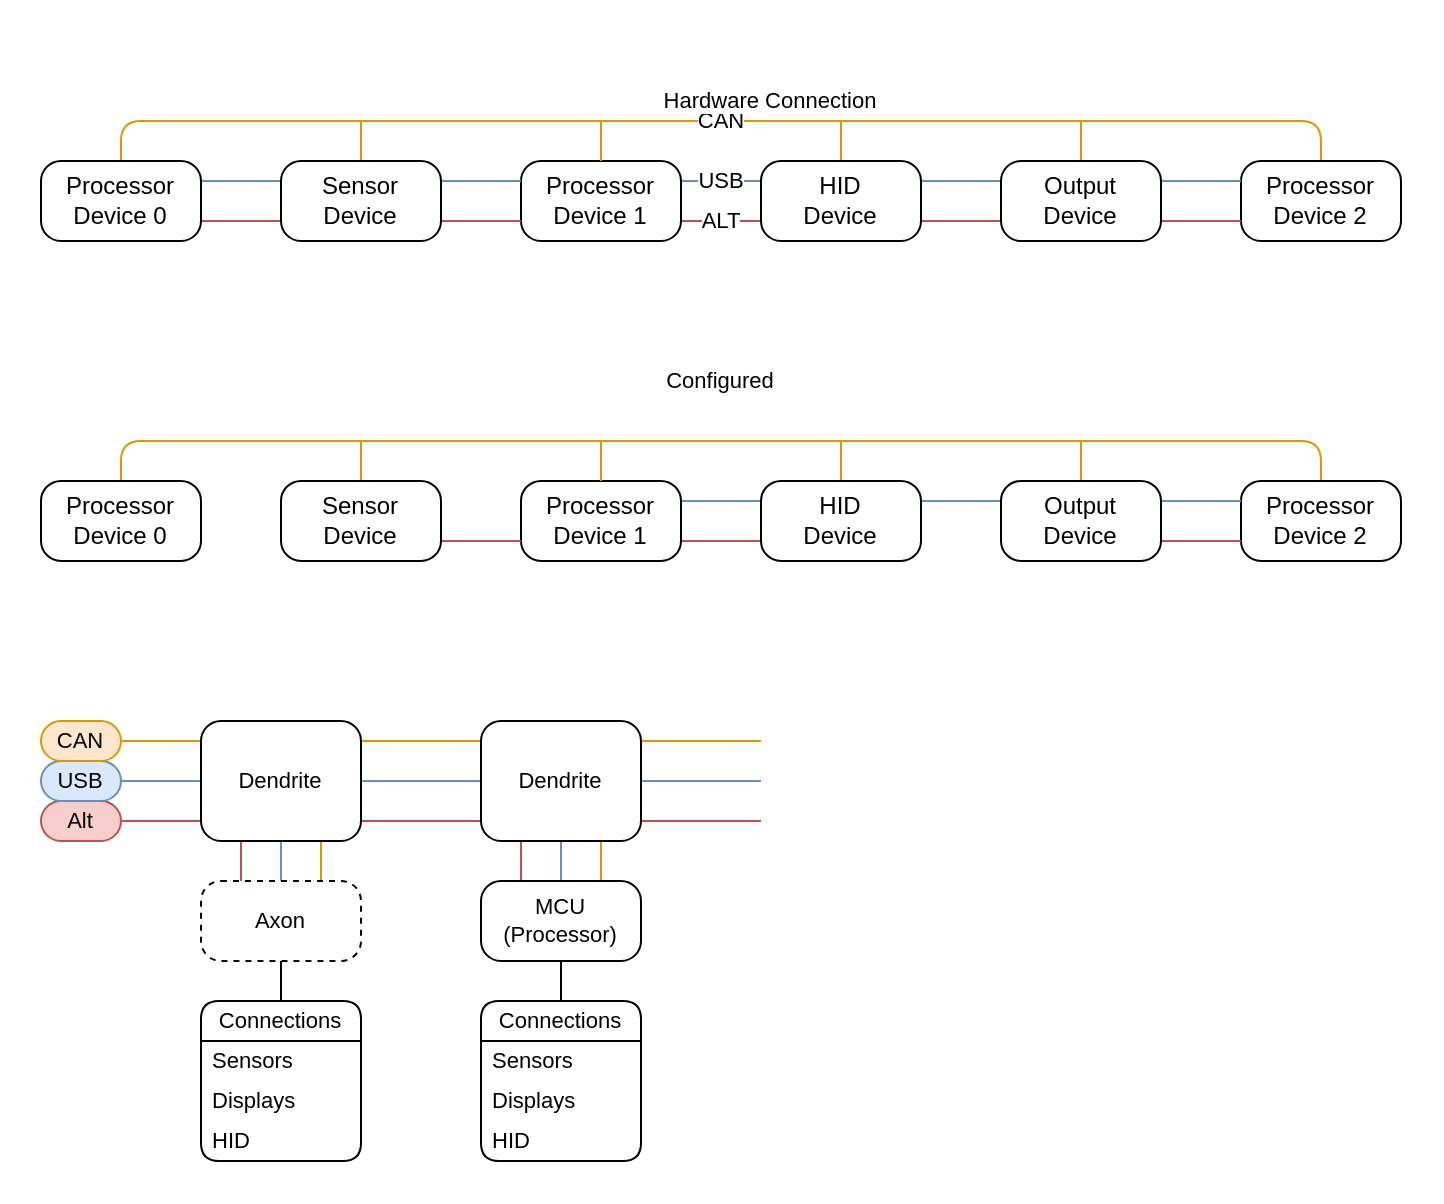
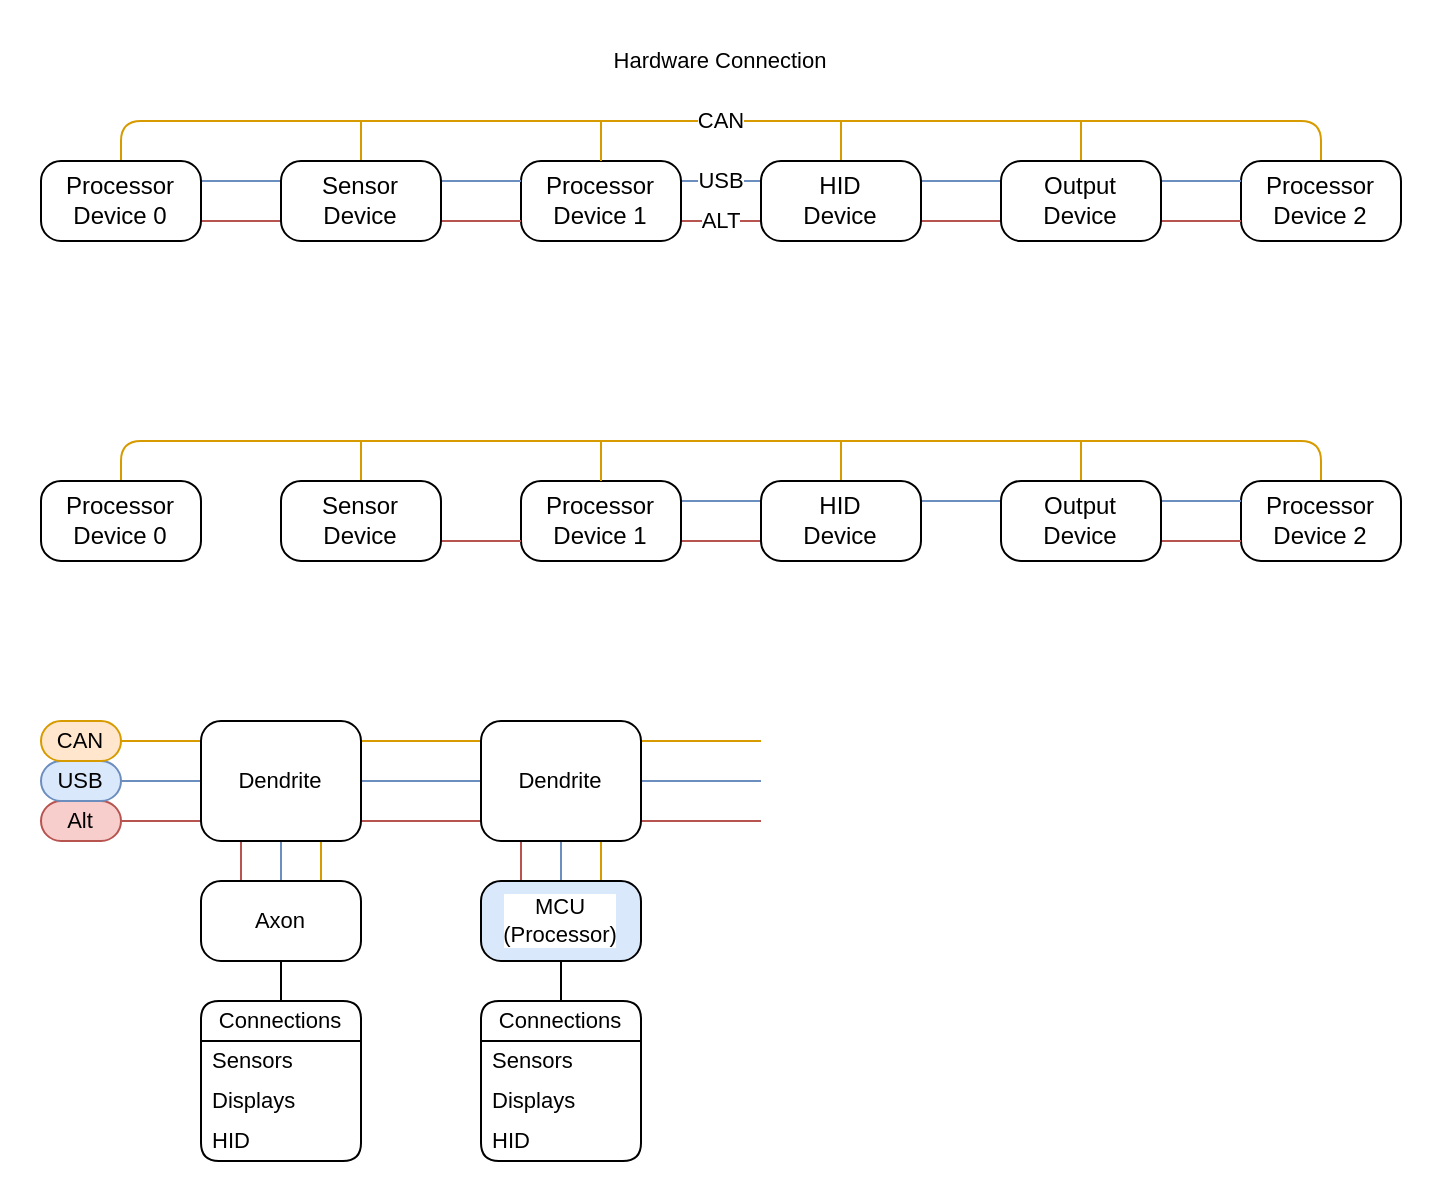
- <mxCell id="37" value="Hardware Connection" style="text;html=1;align=center;verticalAlign=middle;whiteSpace=wrap;rounded=0;fontFamily=Helvetica;fontSize=11;fontColor=default;labelBackgroundColor=default;" vertex="1" parent="1"><mxGeometry x="325" y="40" width="120" height="20" as="geometry" /></mxCell>
+ <mxCell id="37" value="Hardware Connection" style="text;html=1;align=center;verticalAlign=middle;whiteSpace=wrap;rounded=0;fontFamily=Helvetica;fontSize=11;fontColor=default;labelBackgroundColor=default;" vertex="1" parent="1"><mxGeometry x="300" y="20" width="120" height="20" as="geometry" /></mxCell>
- <mxCell id="38" value="Configured" style="text;html=1;align=center;verticalAlign=middle;whiteSpace=wrap;rounded=0;fontFamily=Helvetica;fontSize=11;fontColor=default;labelBackgroundColor=default;" vertex="1" parent="1"><mxGeometry x="300" y="180" width="120" height="20" as="geometry" /></mxCell>
- <mxCell id="50" value="Axon" style="rounded=1;whiteSpace=wrap;html=1;absoluteArcSize=1;fontFamily=Helvetica;fontSize=11;fontColor=default;labelBackgroundColor=default;dashed=1;" vertex="1" parent="44"><mxGeometry y="80" width="80" height="40" as="geometry" /></mxCell>
+ <mxCell id="50" value="Axon" style="rounded=1;whiteSpace=wrap;html=1;absoluteArcSize=1;fontFamily=Helvetica;fontSize=11;fontColor=default;labelBackgroundColor=default;" vertex="1" parent="44"><mxGeometry y="80" width="80" height="40" as="geometry" /></mxCell>
- <mxCell id="61" value="MCU&lt;div&gt;(Processor)&lt;/div&gt;" style="rounded=1;whiteSpace=wrap;html=1;absoluteArcSize=1;fontFamily=Helvetica;fontSize=11;fontColor=default;labelBackgroundColor=default;" vertex="1" parent="55"><mxGeometry y="80" width="80" height="40" as="geometry" /></mxCell>
+ <mxCell id="61" value="MCU&lt;div&gt;(Processor)&lt;/div&gt;" style="rounded=1;whiteSpace=wrap;html=1;absoluteArcSize=1;fontFamily=Helvetica;fontSize=11;fontColor=default;labelBackgroundColor=default;fillColor=#dae8fc;" vertex="1" parent="55"><mxGeometry y="80" width="80" height="40" as="geometry" /></mxCell>
